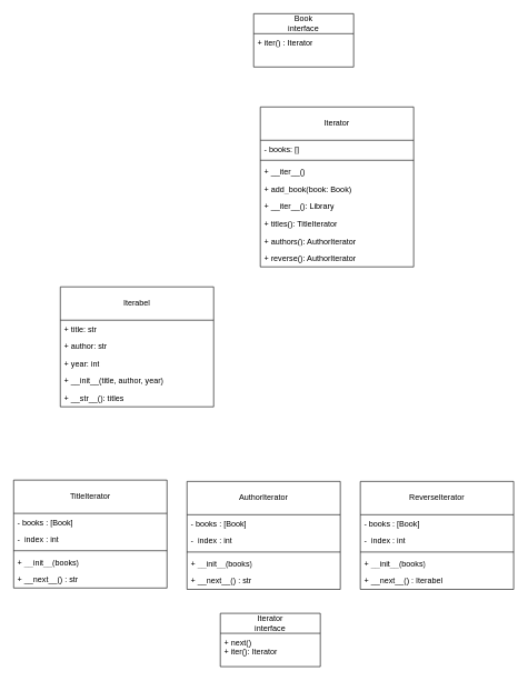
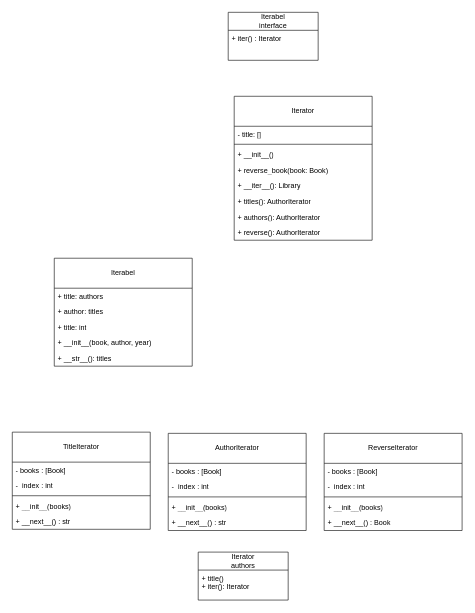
- <mxCell id="35" value="&lt;div&gt;Book&lt;/div&gt;&lt;div&gt;interface&lt;/div&gt;" style="swimlane;fontStyle=0;childLayout=stackLayout;horizontal=1;startSize=30;fillColor=none;horizontalStack=0;resizeParent=1;resizeParentMax=0;resizeLast=0;collapsible=1;marginBottom=0;whiteSpace=wrap;html=1;" vertex="1" parent="1"><mxGeometry x="380" y="20" width="150" height="80" as="geometry" /></mxCell>
+ <mxCell id="35" value="&lt;div&gt;Iterabel&lt;/div&gt;&lt;div&gt;interface&lt;/div&gt;" style="swimlane;fontStyle=0;childLayout=stackLayout;horizontal=1;startSize=30;fillColor=none;horizontalStack=0;resizeParent=1;resizeParentMax=0;resizeLast=0;collapsible=1;marginBottom=0;whiteSpace=wrap;html=1;" vertex="1" parent="1"><mxGeometry x="380" y="20" width="150" height="80" as="geometry" /></mxCell>
- <mxCell id="15" value="- books: []" style="text;strokeColor=none;fillColor=none;align=left;verticalAlign=top;spacingLeft=4;spacingRight=4;overflow=hidden;rotatable=0;points=[[0,0.5],[1,0.5]];portConstraint=eastwest;whiteSpace=wrap;html=1;" vertex="1" parent="14"><mxGeometry y="50" width="230" height="26" as="geometry" /></mxCell>
+ <mxCell id="15" value="- title: []" style="text;strokeColor=none;fillColor=none;align=left;verticalAlign=top;spacingLeft=4;spacingRight=4;overflow=hidden;rotatable=0;points=[[0,0.5],[1,0.5]];portConstraint=eastwest;whiteSpace=wrap;html=1;" vertex="1" parent="14"><mxGeometry y="50" width="230" height="26" as="geometry" /></mxCell>
- <mxCell id="17" value="+ __iter__()" style="text;strokeColor=none;fillColor=none;align=left;verticalAlign=top;spacingLeft=4;spacingRight=4;overflow=hidden;rotatable=0;points=[[0,0.5],[1,0.5]];portConstraint=eastwest;whiteSpace=wrap;html=1;" vertex="1" parent="14"><mxGeometry y="84" width="230" height="26" as="geometry" /></mxCell>
+ <mxCell id="17" value="+ __init__()" style="text;strokeColor=none;fillColor=none;align=left;verticalAlign=top;spacingLeft=4;spacingRight=4;overflow=hidden;rotatable=0;points=[[0,0.5],[1,0.5]];portConstraint=eastwest;whiteSpace=wrap;html=1;" vertex="1" parent="14"><mxGeometry y="84" width="230" height="26" as="geometry" /></mxCell>
- <mxCell id="18" value="+ add_book(book: Book)" style="text;strokeColor=none;fillColor=none;align=left;verticalAlign=top;spacingLeft=4;spacingRight=4;overflow=hidden;rotatable=0;points=[[0,0.5],[1,0.5]];portConstraint=eastwest;whiteSpace=wrap;html=1;" vertex="1" parent="14"><mxGeometry y="110" width="230" height="26" as="geometry" /></mxCell>
+ <mxCell id="18" value="+ reverse_book(book: Book)" style="text;strokeColor=none;fillColor=none;align=left;verticalAlign=top;spacingLeft=4;spacingRight=4;overflow=hidden;rotatable=0;points=[[0,0.5],[1,0.5]];portConstraint=eastwest;whiteSpace=wrap;html=1;" vertex="1" parent="14"><mxGeometry y="110" width="230" height="26" as="geometry" /></mxCell>
- <mxCell id="20" value="+ titles(): TitleIterator" style="text;strokeColor=none;fillColor=none;align=left;verticalAlign=top;spacingLeft=4;spacingRight=4;overflow=hidden;rotatable=0;points=[[0,0.5],[1,0.5]];portConstraint=eastwest;whiteSpace=wrap;html=1;" vertex="1" parent="14"><mxGeometry y="162" width="230" height="26" as="geometry" /></mxCell>
+ <mxCell id="20" value="+ titles(): AuthorIterator" style="text;strokeColor=none;fillColor=none;align=left;verticalAlign=top;spacingLeft=4;spacingRight=4;overflow=hidden;rotatable=0;points=[[0,0.5],[1,0.5]];portConstraint=eastwest;whiteSpace=wrap;html=1;" vertex="1" parent="14"><mxGeometry y="162" width="230" height="26" as="geometry" /></mxCell>
- <mxCell id="3" value="+ title: str" style="text;strokeColor=none;fillColor=none;align=left;verticalAlign=top;spacingLeft=4;spacingRight=4;overflow=hidden;rotatable=0;points=[[0,0.5],[1,0.5]];portConstraint=eastwest;whiteSpace=wrap;html=1;" vertex="1" parent="2"><mxGeometry y="50" width="230" height="26" as="geometry" /></mxCell>
+ <mxCell id="3" value="+ title: authors" style="text;strokeColor=none;fillColor=none;align=left;verticalAlign=top;spacingLeft=4;spacingRight=4;overflow=hidden;rotatable=0;points=[[0,0.5],[1,0.5]];portConstraint=eastwest;whiteSpace=wrap;html=1;" vertex="1" parent="2"><mxGeometry y="50" width="230" height="26" as="geometry" /></mxCell>
- <mxCell id="4" value="+ author: str" style="text;strokeColor=none;fillColor=none;align=left;verticalAlign=top;spacingLeft=4;spacingRight=4;overflow=hidden;rotatable=0;points=[[0,0.5],[1,0.5]];portConstraint=eastwest;whiteSpace=wrap;html=1;" vertex="1" parent="2"><mxGeometry y="76" width="230" height="26" as="geometry" /></mxCell>
+ <mxCell id="4" value="+ author: titles" style="text;strokeColor=none;fillColor=none;align=left;verticalAlign=top;spacingLeft=4;spacingRight=4;overflow=hidden;rotatable=0;points=[[0,0.5],[1,0.5]];portConstraint=eastwest;whiteSpace=wrap;html=1;" vertex="1" parent="2"><mxGeometry y="76" width="230" height="26" as="geometry" /></mxCell>
- <mxCell id="5" value="+ year: int" style="text;strokeColor=none;fillColor=none;align=left;verticalAlign=top;spacingLeft=4;spacingRight=4;overflow=hidden;rotatable=0;points=[[0,0.5],[1,0.5]];portConstraint=eastwest;whiteSpace=wrap;html=1;" vertex="1" parent="2"><mxGeometry y="102" width="230" height="26" as="geometry" /></mxCell>
+ <mxCell id="5" value="+ title: int" style="text;strokeColor=none;fillColor=none;align=left;verticalAlign=top;spacingLeft=4;spacingRight=4;overflow=hidden;rotatable=0;points=[[0,0.5],[1,0.5]];portConstraint=eastwest;whiteSpace=wrap;html=1;" vertex="1" parent="2"><mxGeometry y="102" width="230" height="26" as="geometry" /></mxCell>
- <mxCell id="6" value="+ __init__(title, author, year)" style="text;strokeColor=none;fillColor=none;align=left;verticalAlign=top;spacingLeft=4;spacingRight=4;overflow=hidden;rotatable=0;points=[[0,0.5],[1,0.5]];portConstraint=eastwest;whiteSpace=wrap;html=1;" vertex="1" parent="2"><mxGeometry y="128" width="230" height="26" as="geometry" /></mxCell>
+ <mxCell id="6" value="+ __init__(book, author, year)" style="text;strokeColor=none;fillColor=none;align=left;verticalAlign=top;spacingLeft=4;spacingRight=4;overflow=hidden;rotatable=0;points=[[0,0.5],[1,0.5]];portConstraint=eastwest;whiteSpace=wrap;html=1;" vertex="1" parent="2"><mxGeometry y="128" width="230" height="26" as="geometry" /></mxCell>
- <mxCell id="34" value="+ __next__() : Iterabel" style="text;strokeColor=none;fillColor=none;align=left;verticalAlign=top;spacingLeft=4;spacingRight=4;overflow=hidden;rotatable=0;points=[[0,0.5],[1,0.5]];portConstraint=eastwest;whiteSpace=wrap;html=1;" vertex="1" parent="29"><mxGeometry y="136" width="230" height="26" as="geometry" /></mxCell>
+ <mxCell id="34" value="+ __next__() : Book" style="text;strokeColor=none;fillColor=none;align=left;verticalAlign=top;spacingLeft=4;spacingRight=4;overflow=hidden;rotatable=0;points=[[0,0.5],[1,0.5]];portConstraint=eastwest;whiteSpace=wrap;html=1;" vertex="1" parent="29"><mxGeometry y="136" width="230" height="26" as="geometry" /></mxCell>
- <mxCell id="37" value="&lt;div&gt;Iterator&lt;/div&gt;&lt;div&gt;interface&lt;/div&gt;" style="swimlane;fontStyle=0;childLayout=stackLayout;horizontal=1;startSize=30;fillColor=none;horizontalStack=0;resizeParent=1;resizeParentMax=0;resizeLast=0;collapsible=1;marginBottom=0;whiteSpace=wrap;html=1;" vertex="1" parent="1"><mxGeometry x="330" y="920" width="150" height="80" as="geometry" /></mxCell>
+ <mxCell id="37" value="&lt;div&gt;Iterator&lt;/div&gt;&lt;div&gt;authors&lt;/div&gt;" style="swimlane;fontStyle=0;childLayout=stackLayout;horizontal=1;startSize=30;fillColor=none;horizontalStack=0;resizeParent=1;resizeParentMax=0;resizeLast=0;collapsible=1;marginBottom=0;whiteSpace=wrap;html=1;" vertex="1" parent="1"><mxGeometry x="330" y="920" width="150" height="80" as="geometry" /></mxCell>
- <mxCell id="38" value="&lt;div&gt;+ next()&lt;/div&gt;&lt;div&gt;+ iter(): Iterator&lt;/div&gt;" style="text;strokeColor=none;fillColor=none;align=left;verticalAlign=top;spacingLeft=4;spacingRight=4;overflow=hidden;rotatable=0;points=[[0,0.5],[1,0.5]];portConstraint=eastwest;whiteSpace=wrap;html=1;" vertex="1" parent="37"><mxGeometry y="30" width="150" height="50" as="geometry" /></mxCell>
+ <mxCell id="38" value="&lt;div&gt;+ title()&lt;/div&gt;&lt;div&gt;+ iter(): Iterator&lt;/div&gt;" style="text;strokeColor=none;fillColor=none;align=left;verticalAlign=top;spacingLeft=4;spacingRight=4;overflow=hidden;rotatable=0;points=[[0,0.5],[1,0.5]];portConstraint=eastwest;whiteSpace=wrap;html=1;" vertex="1" parent="37"><mxGeometry y="30" width="150" height="50" as="geometry" /></mxCell>
